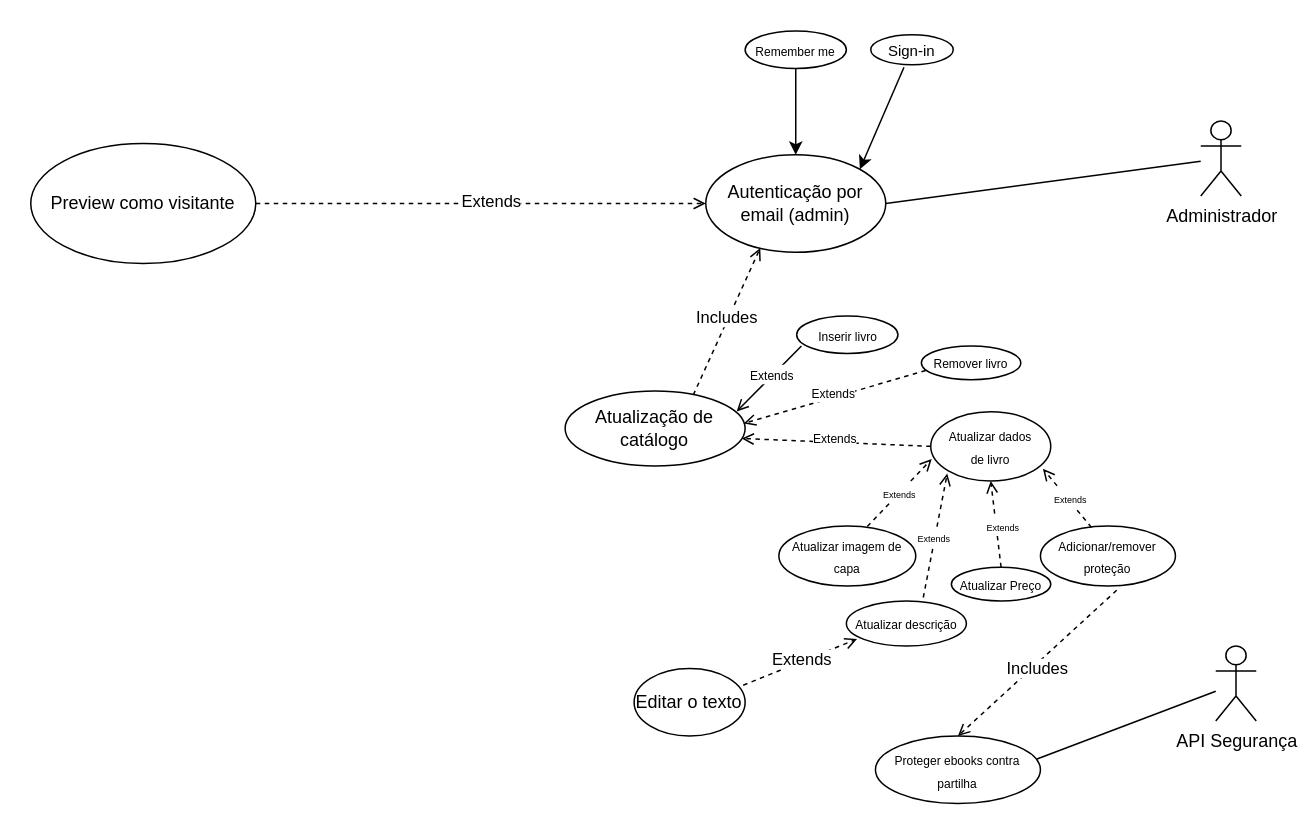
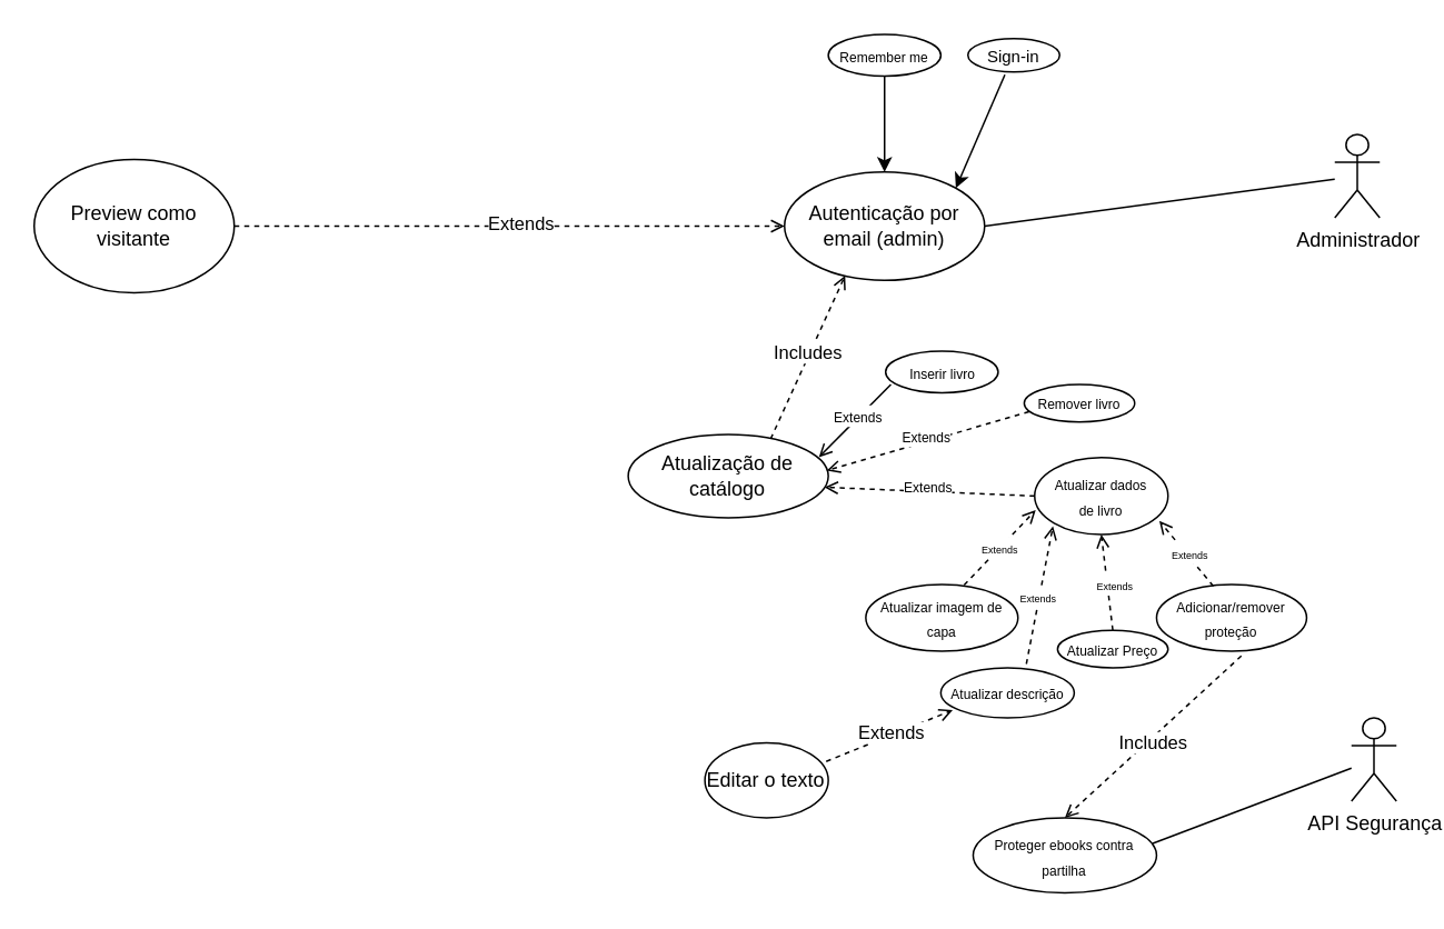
- <mxCell id="26" value="Preview como visitante" style="ellipse;whiteSpace=wrap;html=1;" vertex="1" parent="1"><mxGeometry x="20" y="95" width="150" height="80" as="geometry" /></mxCell>
+ <mxCell id="26" value="Preview como visitante" style="ellipse;whiteSpace=wrap;html=1;" vertex="1" parent="1"><mxGeometry x="20" y="95" width="120" height="80" as="geometry" /></mxCell>
